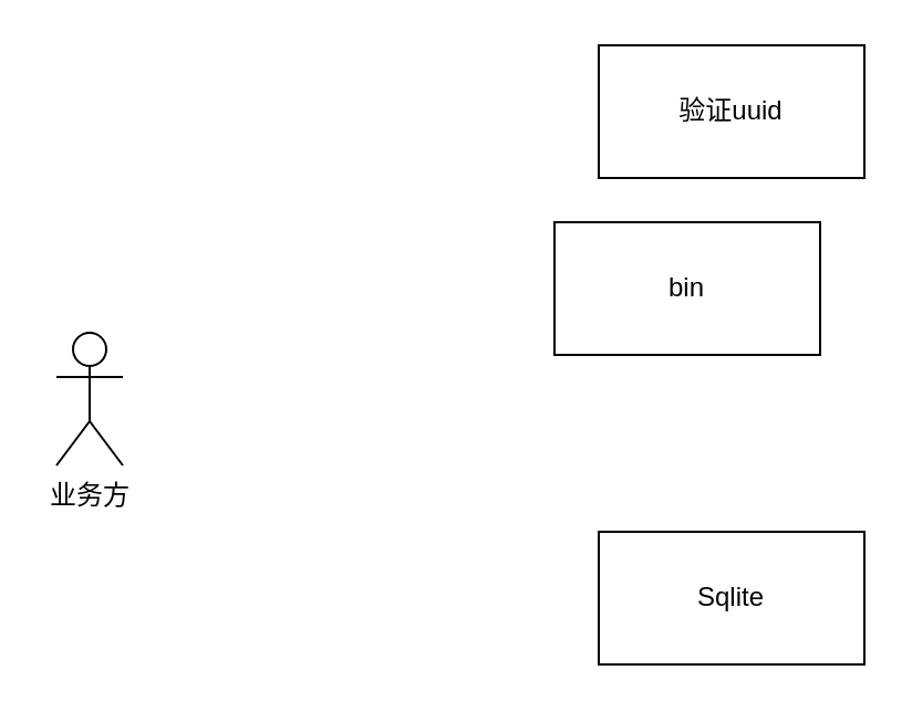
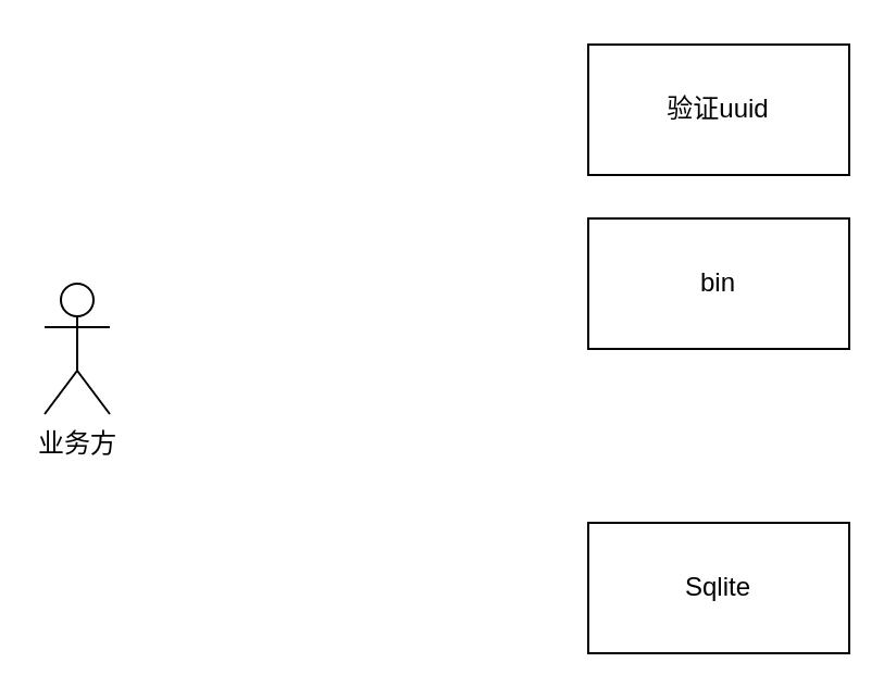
- <mxCell id="6" value="bin" style="rounded=0;whiteSpace=wrap;html=1;" vertex="1" parent="1"><mxGeometry x="250" y="100" width="120" height="60" as="geometry" /></mxCell>
+ <mxCell id="6" value="bin" style="rounded=0;whiteSpace=wrap;html=1;" vertex="1" parent="1"><mxGeometry x="270" y="100" width="120" height="60" as="geometry" /></mxCell>
- <mxCell id="5" value="业务方" style="shape=umlActor;verticalLabelPosition=bottom;verticalAlign=top;html=1;outlineConnect=0;" vertex="1" parent="1"><mxGeometry x="25" y="150" width="30" height="60" as="geometry" /></mxCell>
+ <mxCell id="5" value="业务方" style="shape=umlActor;verticalLabelPosition=bottom;verticalAlign=top;html=1;outlineConnect=0;" vertex="1" parent="1"><mxGeometry x="20" y="130" width="30" height="60" as="geometry" /></mxCell>
